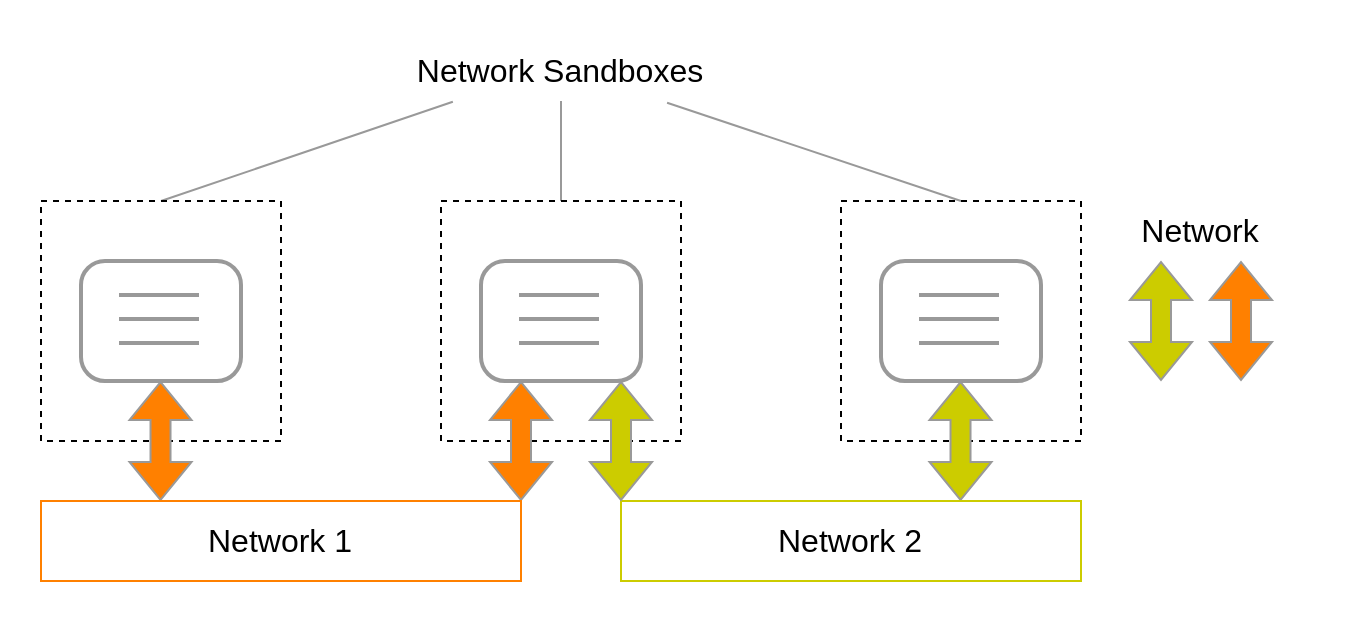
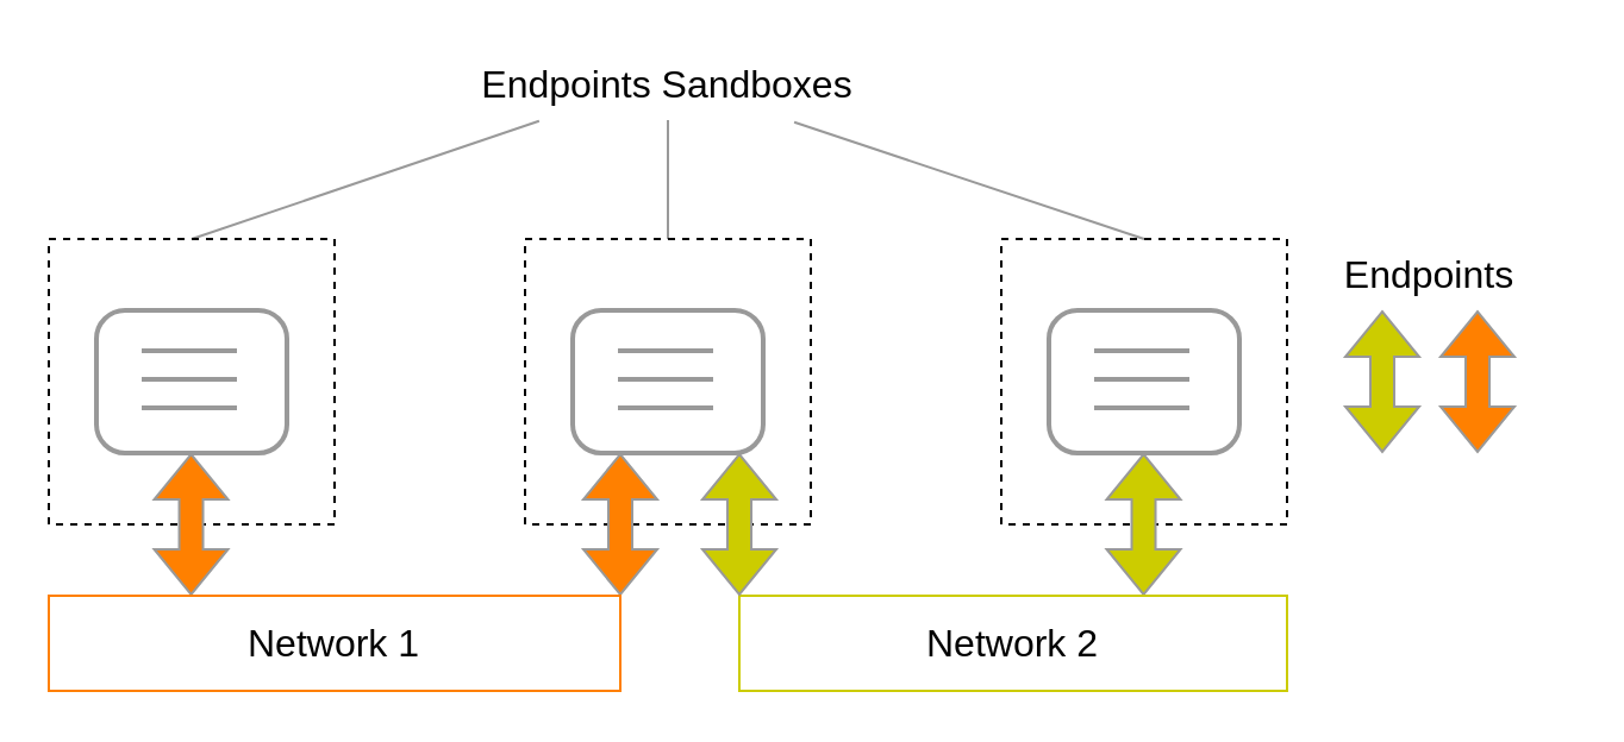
- <mxCell id="20" value="Network Sandboxes" style="text;html=1;strokeColor=none;fillColor=none;align=center;verticalAlign=middle;whiteSpace=wrap;rounded=0;fontSize=16;" vertex="1" parent="1"><mxGeometry x="20" y="20" width="520" height="30" as="geometry" /></mxCell>
+ <mxCell id="20" value="Endpoints Sandboxes" style="text;html=1;strokeColor=none;fillColor=none;align=center;verticalAlign=middle;whiteSpace=wrap;rounded=0;fontSize=16;" vertex="1" parent="1"><mxGeometry x="20" y="20" width="520" height="30" as="geometry" /></mxCell>
- <mxCell id="26" value="Network" style="text;html=1;strokeColor=none;fillColor=none;align=center;verticalAlign=middle;whiteSpace=wrap;rounded=0;fontSize=16;" vertex="1" parent="1"><mxGeometry x="540" y="100" width="120" height="30" as="geometry" /></mxCell>
+ <mxCell id="26" value="Endpoints" style="text;html=1;strokeColor=none;fillColor=none;align=center;verticalAlign=middle;whiteSpace=wrap;rounded=0;fontSize=16;" vertex="1" parent="1"><mxGeometry x="540" y="100" width="120" height="30" as="geometry" /></mxCell>
